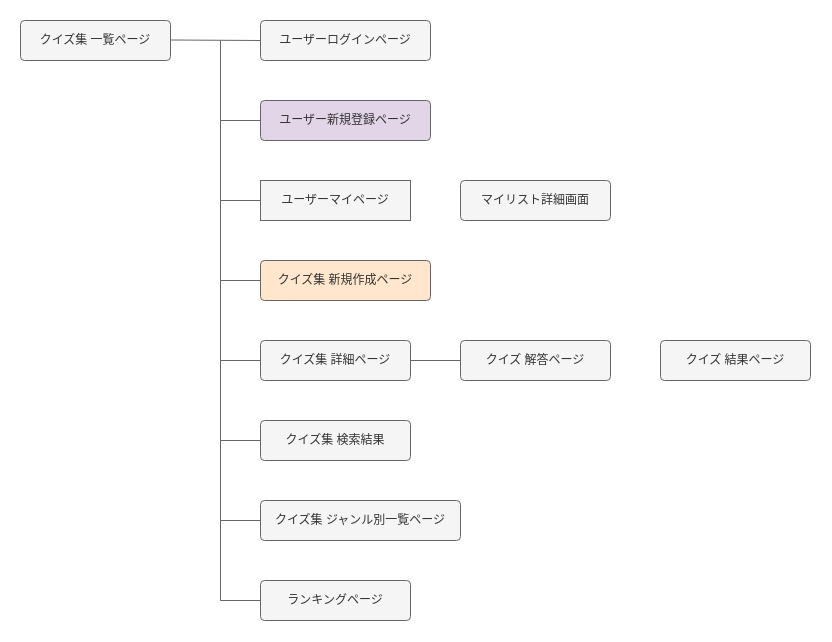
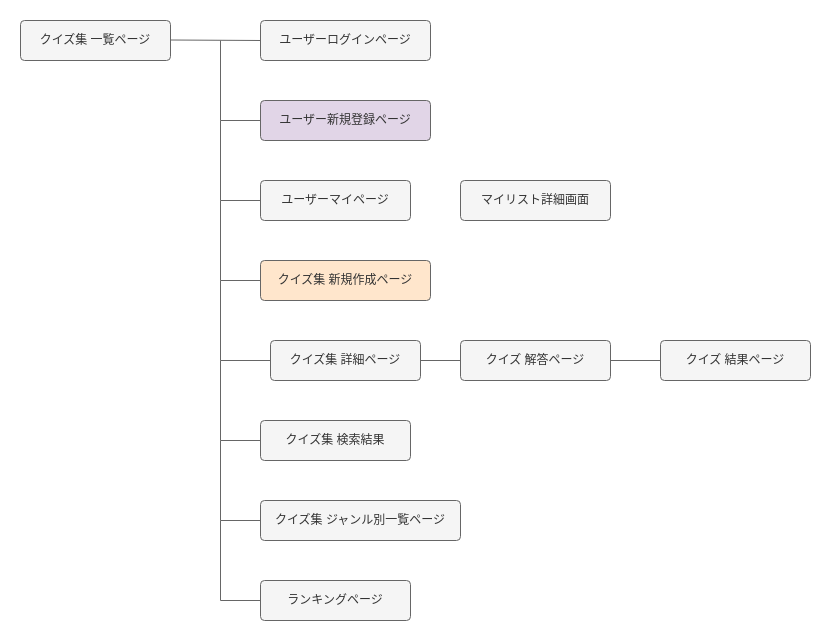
- <mxCell id="5" value="ユーザーマイページ" style="arcSize=10;whiteSpace=wrap;html=1;align=center;fontColor=#333333;strokeColor=#666666;fillColor=#f5f5f5;labelBackgroundColor=none;rounded=0;" parent="1" vertex="1"><mxGeometry x="260" y="180" width="150" height="40" as="geometry" /></mxCell>
+ <mxCell id="5" value="ユーザーマイページ" style="rounded=1;arcSize=10;whiteSpace=wrap;html=1;align=center;fontColor=#333333;strokeColor=#666666;fillColor=#f5f5f5;labelBackgroundColor=none;" parent="1" vertex="1"><mxGeometry x="260" y="180" width="150" height="40" as="geometry" /></mxCell>
- <mxCell id="7" value="クイズ集 詳細ページ" style="rounded=1;arcSize=10;whiteSpace=wrap;html=1;align=center;fontColor=#333333;strokeColor=#666666;fillColor=#f5f5f5;labelBackgroundColor=none;" parent="1" vertex="1"><mxGeometry x="260" y="340" width="150" height="40" as="geometry" /></mxCell>
+ <mxCell id="7" value="クイズ集 詳細ページ" style="rounded=1;arcSize=10;whiteSpace=wrap;html=1;align=center;fontColor=#333333;strokeColor=#666666;fillColor=#f5f5f5;labelBackgroundColor=none;" parent="1" vertex="1"><mxGeometry x="270" y="340" width="150" height="40" as="geometry" /></mxCell>
+ <mxCell id="22" value="" style="endArrow=none;html=1;rounded=0;fontColor=#000000;strokeColor=#666666;elbow=vertical;exitX=1;exitY=0.5;exitDx=0;exitDy=0;entryX=0;entryY=0.5;entryDx=0;entryDy=0;labelBackgroundColor=none;fillColor=#f5f5f5;" parent="1" source="19" target="20" edge="1"><mxGeometry relative="1" as="geometry"><mxPoint x="470" y="280" as="sourcePoint" /><mxPoint x="630" y="280" as="targetPoint" /></mxGeometry></mxCell>
